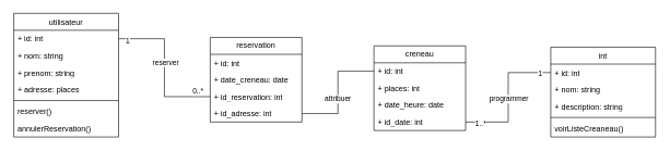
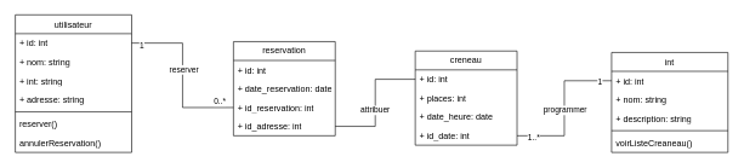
- <mxCell id="25" value="+ prenom: string" style="text;strokeColor=none;fillColor=none;align=left;verticalAlign=top;spacingLeft=4;spacingRight=4;overflow=hidden;rotatable=0;points=[[0,0.5],[1,0.5]];portConstraint=eastwest;whiteSpace=wrap;html=1;" vertex="1" parent="22"><mxGeometry y="78" width="160" height="26" as="geometry" /></mxCell>
+ <mxCell id="25" value="+ int: string" style="text;strokeColor=none;fillColor=none;align=left;verticalAlign=top;spacingLeft=4;spacingRight=4;overflow=hidden;rotatable=0;points=[[0,0.5],[1,0.5]];portConstraint=eastwest;whiteSpace=wrap;html=1;" vertex="1" parent="22"><mxGeometry y="78" width="160" height="26" as="geometry" /></mxCell>
- <mxCell id="4" value="+ date_creneau: date" style="text;strokeColor=none;fillColor=none;align=left;verticalAlign=top;spacingLeft=4;spacingRight=4;overflow=hidden;rotatable=0;points=[[0,0.5],[1,0.5]];portConstraint=eastwest;whiteSpace=wrap;html=1;" vertex="1" parent="2"><mxGeometry y="52" width="140" height="26" as="geometry" /></mxCell>
+ <mxCell id="4" value="+ date_reservation: date" style="text;strokeColor=none;fillColor=none;align=left;verticalAlign=top;spacingLeft=4;spacingRight=4;overflow=hidden;rotatable=0;points=[[0,0.5],[1,0.5]];portConstraint=eastwest;whiteSpace=wrap;html=1;" vertex="1" parent="2"><mxGeometry y="52" width="140" height="26" as="geometry" /></mxCell>
- <mxCell id="26" value="+ adresse: places" style="text;strokeColor=none;fillColor=none;align=left;verticalAlign=top;spacingLeft=4;spacingRight=4;overflow=hidden;rotatable=0;points=[[0,0.5],[1,0.5]];portConstraint=eastwest;whiteSpace=wrap;html=1;" vertex="1" parent="22"><mxGeometry y="104" width="160" height="26" as="geometry" /></mxCell>
+ <mxCell id="26" value="+ adresse: string" style="text;strokeColor=none;fillColor=none;align=left;verticalAlign=top;spacingLeft=4;spacingRight=4;overflow=hidden;rotatable=0;points=[[0,0.5],[1,0.5]];portConstraint=eastwest;whiteSpace=wrap;html=1;" vertex="1" parent="22"><mxGeometry y="104" width="160" height="26" as="geometry" /></mxCell>
